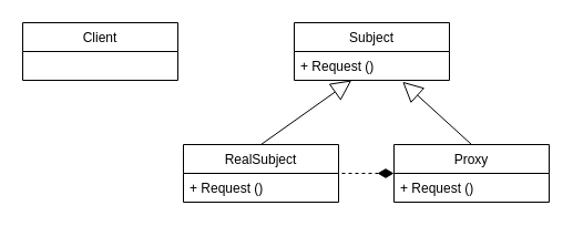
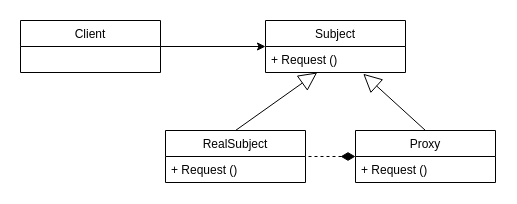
+ <mxCell id="9" style="edgeStyle=orthogonalEdgeStyle;rounded=0;orthogonalLoop=1;jettySize=auto;html=1;exitX=1;exitY=0.5;exitDx=0;exitDy=0;entryX=0;entryY=0.5;entryDx=0;entryDy=0;" parent="1" source="10" target="2" edge="1"><mxGeometry relative="1" as="geometry" /></mxCell>
